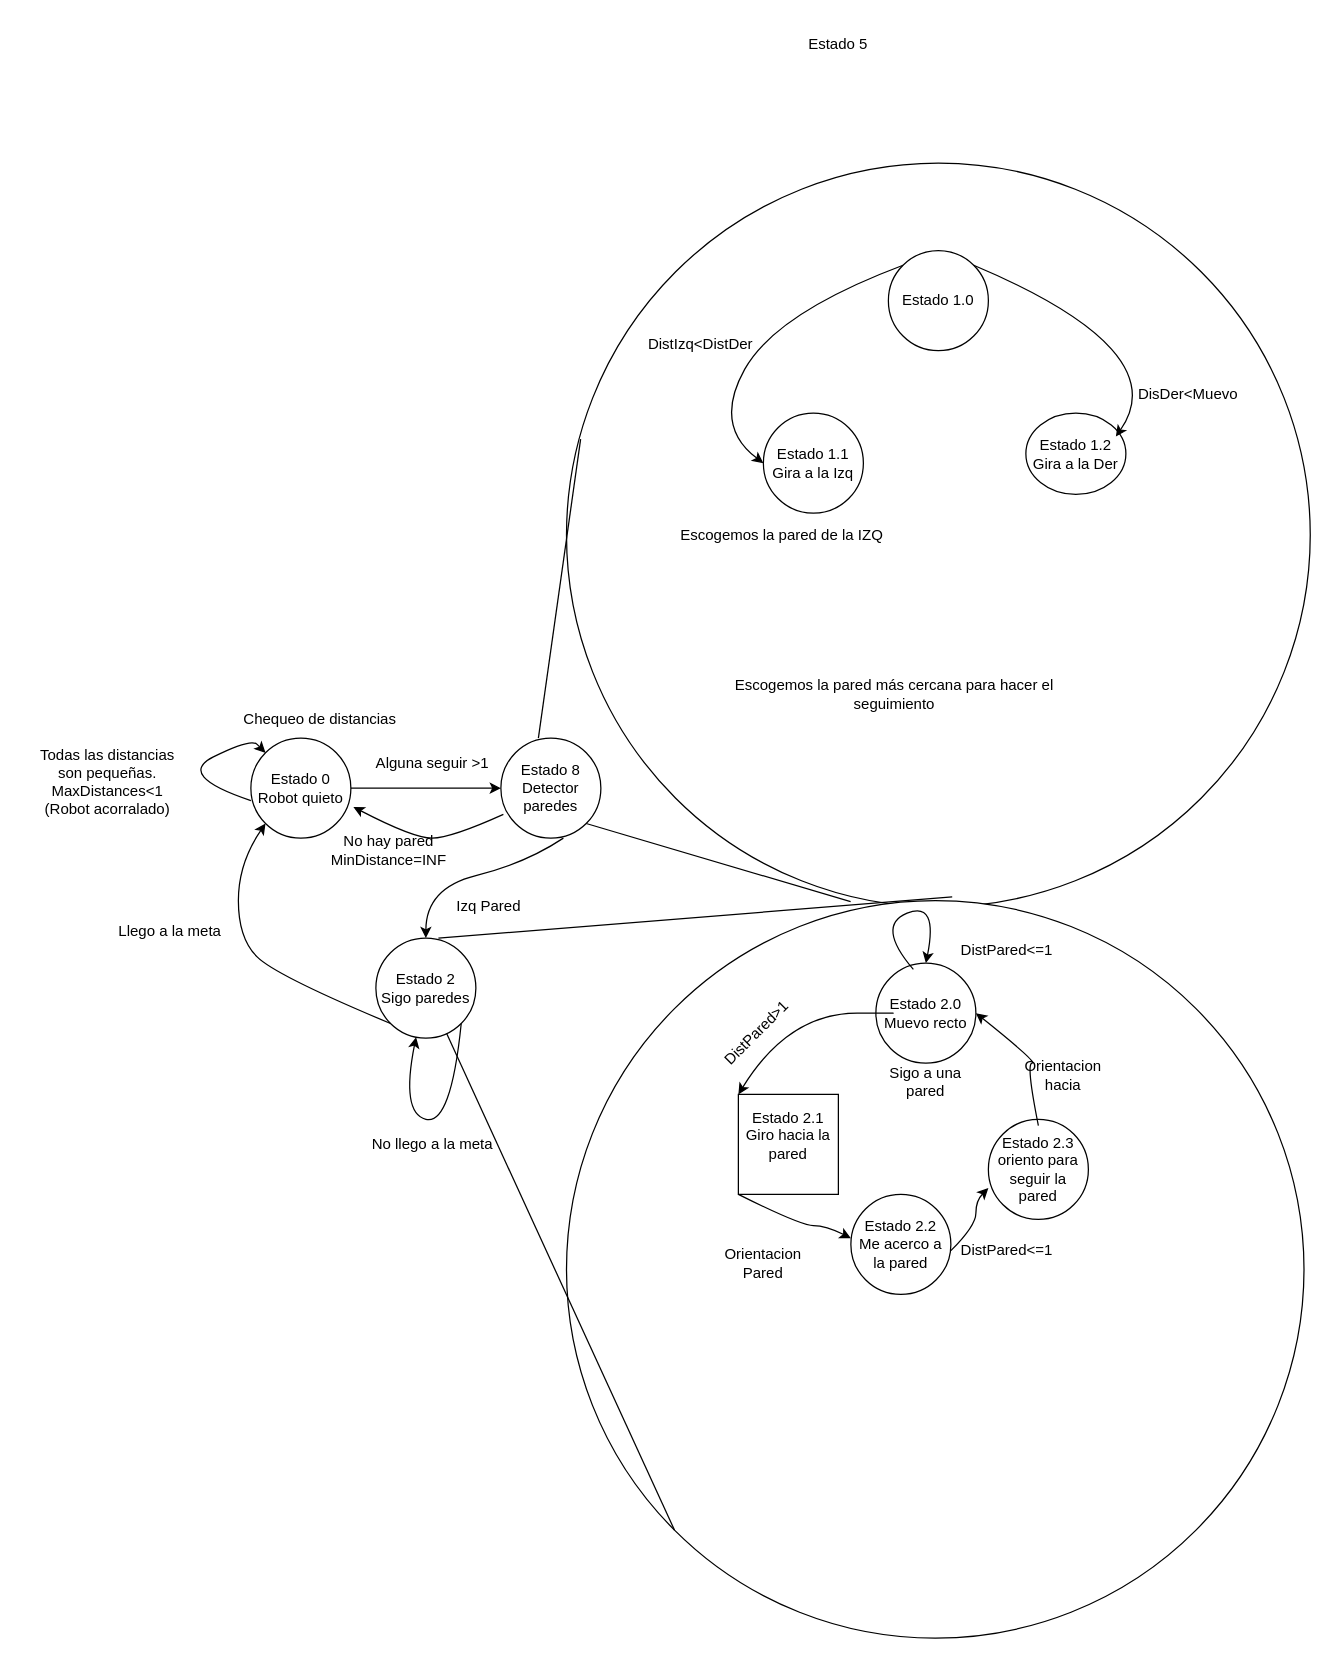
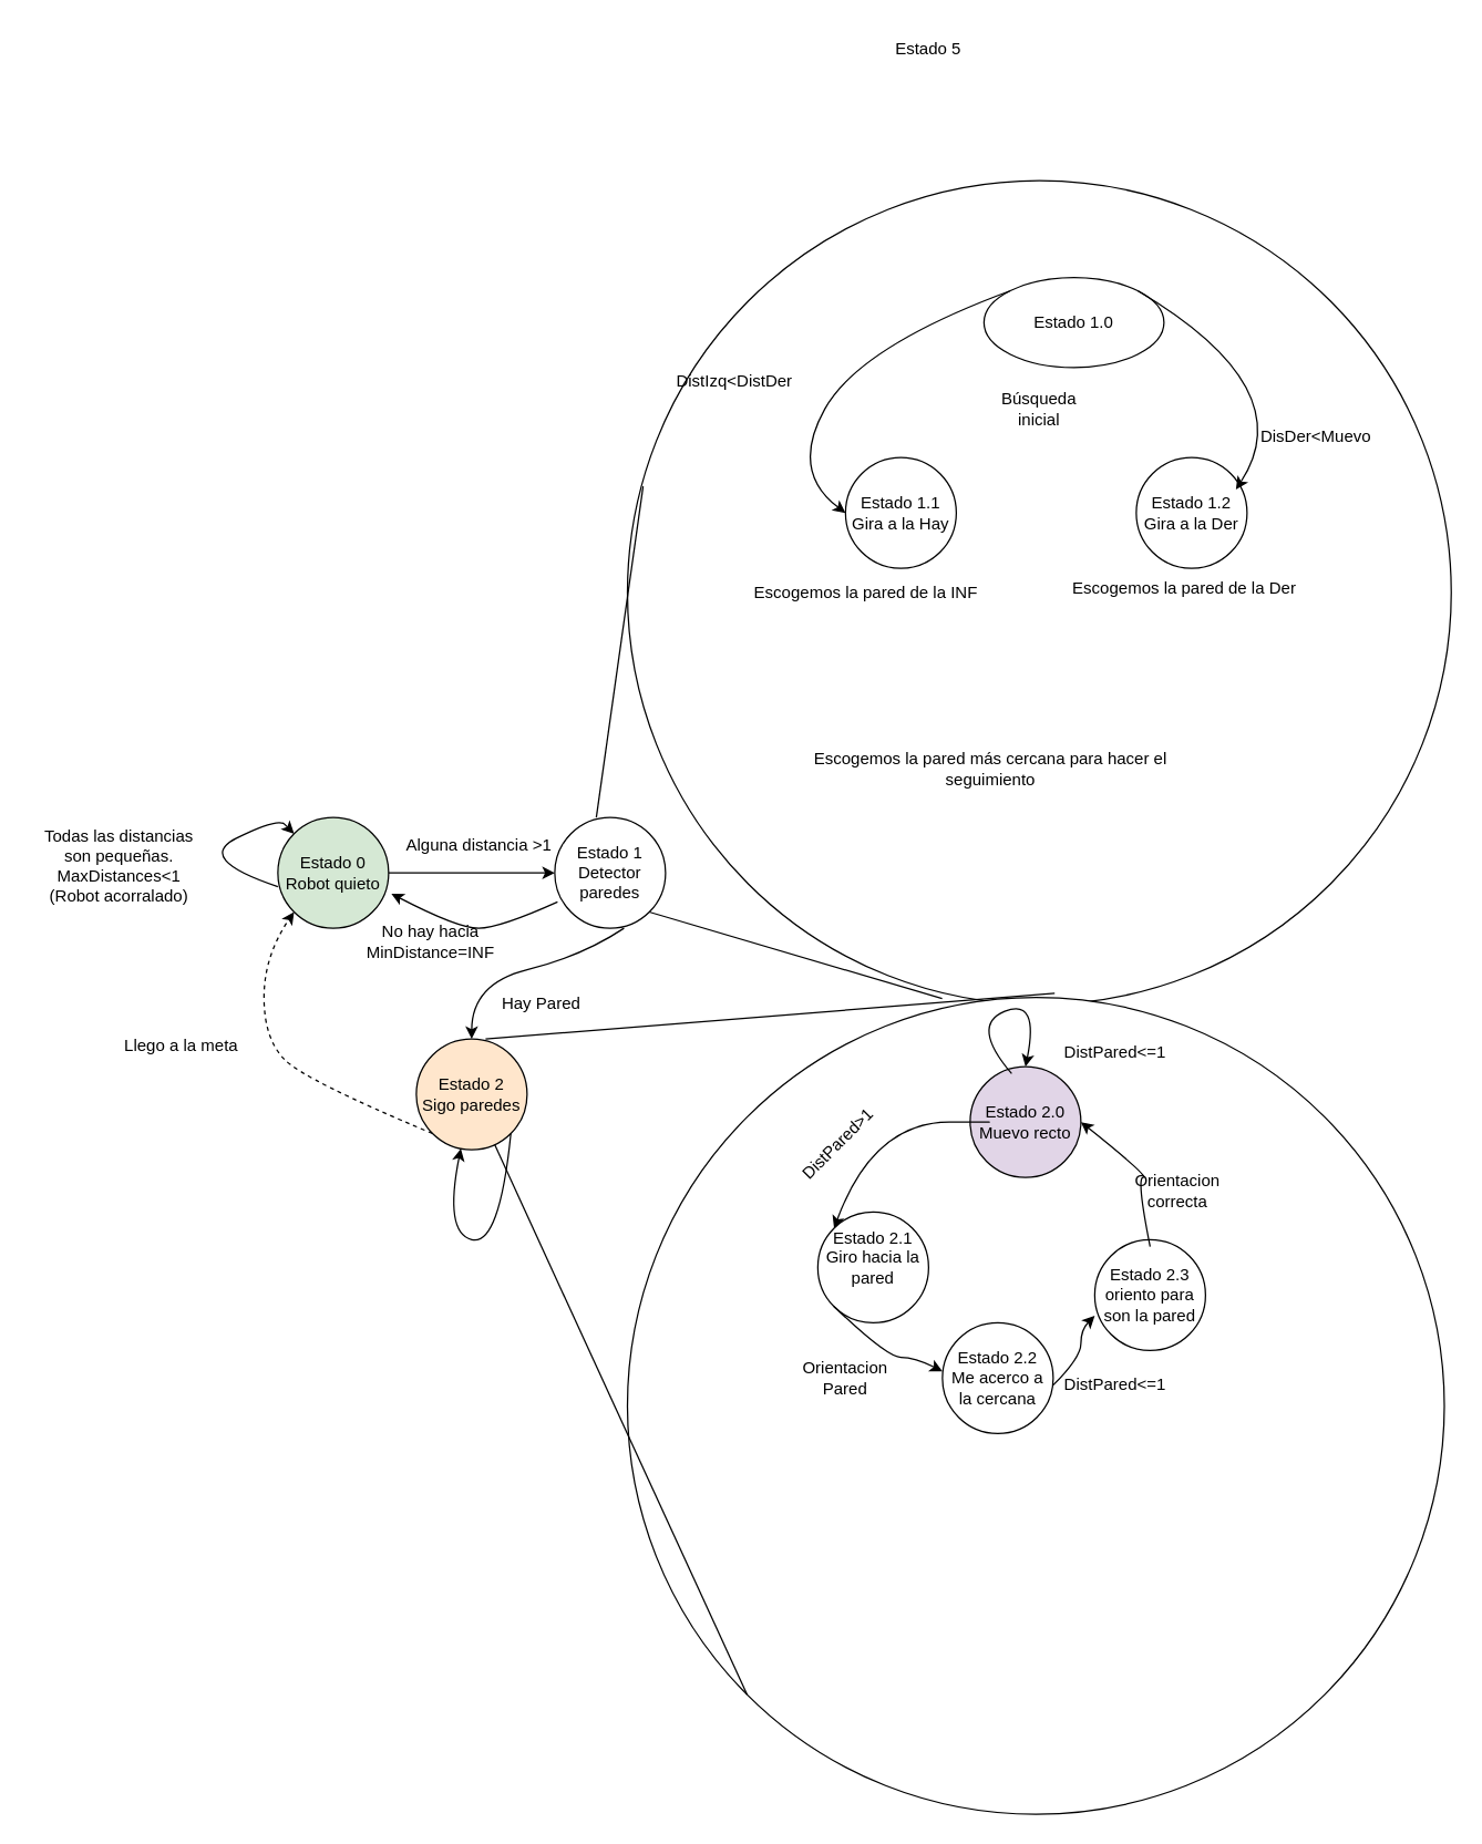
- <mxCell id="21" value="Estado 1.0" style="ellipse;whiteSpace=wrap;html=1;aspect=fixed;" parent="1" vertex="1"><mxGeometry x="710" y="200" width="80" height="80" as="geometry" /></mxCell>
+ <mxCell id="21" value="Estado 1.0" style="ellipse;whiteSpace=wrap;html=1;aspect=fixed;" parent="1" vertex="1"><mxGeometry x="710" y="200" width="130" height="65" as="geometry" /></mxCell>
- <mxCell id="31" value="DistIzq&amp;lt;DistDer" style="text;html=1;align=center;verticalAlign=middle;whiteSpace=wrap;rounded=0;" parent="1" vertex="1"><mxGeometry x="530" y="260" width="60" height="30" as="geometry" /></mxCell>
+ <mxCell id="31" value="DistIzq&amp;lt;DistDer" style="text;html=1;align=center;verticalAlign=middle;whiteSpace=wrap;rounded=0;" parent="1" vertex="1"><mxGeometry x="500" y="260" width="60" height="30" as="geometry" /></mxCell>
+ <mxCell id="26" value="Búsqueda inicial" style="text;html=1;align=center;verticalAlign=middle;whiteSpace=wrap;rounded=0;" parent="1" vertex="1"><mxGeometry x="720" y="280" width="60" height="30" as="geometry" /></mxCell>
- <mxCell id="28" value="&lt;div&gt;Estado 1.2&lt;/div&gt;&lt;div&gt;Gira a la Der&lt;br&gt;&lt;/div&gt;" style="ellipse;whiteSpace=wrap;html=1;aspect=fixed;" parent="1" vertex="1"><mxGeometry x="820" y="330" width="80" height="65" as="geometry" /></mxCell>
+ <mxCell id="28" value="&lt;div&gt;Estado 1.2&lt;/div&gt;&lt;div&gt;Gira a la Der&lt;br&gt;&lt;/div&gt;" style="ellipse;whiteSpace=wrap;html=1;aspect=fixed;" parent="1" vertex="1"><mxGeometry x="820" y="330" width="80" height="80" as="geometry" /></mxCell>
- <mxCell id="27" value="&lt;div&gt;Estado 1.1&lt;/div&gt;&lt;div&gt;Gira a la Izq&lt;br&gt;&lt;/div&gt;" style="ellipse;whiteSpace=wrap;html=1;aspect=fixed;" parent="1" vertex="1"><mxGeometry x="610" y="330" width="80" height="80" as="geometry" /></mxCell>
+ <mxCell id="27" value="&lt;div&gt;Estado 1.1&lt;/div&gt;&lt;div&gt;Gira a la Hay&lt;br&gt;&lt;/div&gt;" style="ellipse;whiteSpace=wrap;html=1;aspect=fixed;" parent="1" vertex="1"><mxGeometry x="610" y="330" width="80" height="80" as="geometry" /></mxCell>
+ <mxCell id="35" value="Escogemos la pared de la Der" style="text;html=1;align=center;verticalAlign=middle;whiteSpace=wrap;rounded=0;" vertex="1" parent="1"><mxGeometry x="770" y="410" width="170" height="30" as="geometry" /></mxCell>
- <mxCell id="34" value="Escogemos la pared de la IZQ" style="text;html=1;align=center;verticalAlign=middle;whiteSpace=wrap;rounded=0;" vertex="1" parent="1"><mxGeometry x="540" y="413" width="170" height="30" as="geometry" /></mxCell>
+ <mxCell id="34" value="Escogemos la pared de la INF" style="text;html=1;align=center;verticalAlign=middle;whiteSpace=wrap;rounded=0;" vertex="1" parent="1"><mxGeometry x="540" y="413" width="170" height="30" as="geometry" /></mxCell>
- <mxCell id="17" value="Chequeo de distancias" style="text;html=1;align=center;verticalAlign=middle;resizable=0;points=[];autosize=1;strokeColor=none;fillColor=none;" parent="1" vertex="1"><mxGeometry x="180" y="560" width="150" height="30" as="geometry" /></mxCell>
- <mxCell id="8" value="Alguna seguir &amp;gt;1" style="text;html=1;align=center;verticalAlign=middle;resizable=0;points=[];autosize=1;strokeColor=none;fillColor=none;" parent="1" vertex="1"><mxGeometry x="280" y="595" width="130" height="30" as="geometry" /></mxCell>
+ <mxCell id="8" value="Alguna distancia &amp;gt;1" style="text;html=1;align=center;verticalAlign=middle;resizable=0;points=[];autosize=1;strokeColor=none;fillColor=none;" parent="1" vertex="1"><mxGeometry x="280" y="595" width="130" height="30" as="geometry" /></mxCell>
- <mxCell id="2" value="&lt;div&gt;Estado 0&lt;/div&gt;&lt;div&gt;Robot quieto&lt;br&gt;&lt;/div&gt;" style="ellipse;whiteSpace=wrap;html=1;aspect=fixed;" parent="1" vertex="1"><mxGeometry x="200" y="590" width="80" height="80" as="geometry" /></mxCell>
+ <mxCell id="2" value="&lt;div&gt;Estado 0&lt;/div&gt;&lt;div&gt;Robot quieto&lt;br&gt;&lt;/div&gt;" style="ellipse;whiteSpace=wrap;html=1;aspect=fixed;fillColor=#d5e8d4;" parent="1" vertex="1"><mxGeometry x="200" y="590" width="80" height="80" as="geometry" /></mxCell>
- <mxCell id="3" value="&lt;div&gt;Estado 8&lt;/div&gt;&lt;div&gt;Detector &lt;br&gt;&lt;/div&gt;&lt;div&gt;paredes&lt;br&gt;&lt;/div&gt;" style="ellipse;whiteSpace=wrap;html=1;aspect=fixed;" parent="1" vertex="1"><mxGeometry x="400" y="590" width="80" height="80" as="geometry" /></mxCell>
+ <mxCell id="3" value="&lt;div&gt;Estado 1&lt;/div&gt;&lt;div&gt;Detector &lt;br&gt;&lt;/div&gt;&lt;div&gt;paredes&lt;br&gt;&lt;/div&gt;" style="ellipse;whiteSpace=wrap;html=1;aspect=fixed;" parent="1" vertex="1"><mxGeometry x="400" y="590" width="80" height="80" as="geometry" /></mxCell>
- <mxCell id="10" value="&lt;div&gt;No hay pared &lt;br&gt;&lt;/div&gt;&lt;div&gt;MinDistance=INF&lt;br&gt;&lt;/div&gt;" style="text;html=1;align=center;verticalAlign=middle;resizable=0;points=[];autosize=1;strokeColor=none;fillColor=none;" parent="1" vertex="1"><mxGeometry x="250" y="660" width="120" height="40" as="geometry" /></mxCell>
+ <mxCell id="10" value="&lt;div&gt;No hay hacia &lt;br&gt;&lt;/div&gt;&lt;div&gt;MinDistance=INF&lt;br&gt;&lt;/div&gt;" style="text;html=1;align=center;verticalAlign=middle;resizable=0;points=[];autosize=1;strokeColor=none;fillColor=none;" parent="1" vertex="1"><mxGeometry x="250" y="660" width="120" height="40" as="geometry" /></mxCell>
- <mxCell id="12" value="Izq Pared" style="text;html=1;align=center;verticalAlign=middle;resizable=0;points=[];autosize=1;strokeColor=none;fillColor=none;" parent="1" vertex="1"><mxGeometry x="350" y="710" width="80" height="30" as="geometry" /></mxCell>
+ <mxCell id="12" value="Hay Pared" style="text;html=1;align=center;verticalAlign=middle;resizable=0;points=[];autosize=1;strokeColor=none;fillColor=none;" parent="1" vertex="1"><mxGeometry x="350" y="710" width="80" height="30" as="geometry" /></mxCell>
- <mxCell id="14" value="Llego a la meta" style="text;html=1;align=center;verticalAlign=middle;resizable=0;points=[];autosize=1;strokeColor=none;fillColor=none;" parent="1" vertex="1"><mxGeometry x="80" y="730" width="110" height="30" as="geometry" /></mxCell>
+ <mxCell id="14" value="Llego a la meta" style="text;html=1;align=center;verticalAlign=middle;resizable=0;points=[];autosize=1;strokeColor=none;fillColor=none;" parent="1" vertex="1"><mxGeometry x="75" y="740" width="110" height="30" as="geometry" /></mxCell>
- <mxCell id="13" value="" style="curved=1;endArrow=classic;html=1;rounded=0;entryX=0;entryY=1;entryDx=0;entryDy=0;exitX=0;exitY=1;exitDx=0;exitDy=0;" parent="1" source="4" target="2" edge="1"><mxGeometry width="50" height="50" relative="1" as="geometry"><mxPoint x="330" y="840" as="sourcePoint" /><mxPoint x="380" y="790" as="targetPoint" /><Array as="points"><mxPoint x="220" y="780" /><mxPoint x="190" y="750" /><mxPoint x="190" y="690" /></Array></mxGeometry></mxCell>
+ <mxCell id="13" value="" style="curved=1;endArrow=classic;html=1;rounded=0;entryX=0;entryY=1;entryDx=0;entryDy=0;exitX=0;exitY=1;exitDx=0;exitDy=0;dashed=1;" parent="1" source="4" target="2" edge="1"><mxGeometry width="50" height="50" relative="1" as="geometry"><mxPoint x="330" y="840" as="sourcePoint" /><mxPoint x="380" y="790" as="targetPoint" /><Array as="points"><mxPoint x="220" y="780" /><mxPoint x="190" y="750" /><mxPoint x="190" y="690" /></Array></mxGeometry></mxCell>
- <mxCell id="4" value="&lt;div&gt;Estado 2&lt;/div&gt;&lt;div&gt;Sigo paredes&lt;br&gt;&lt;/div&gt;" style="ellipse;whiteSpace=wrap;html=1;aspect=fixed;" parent="1" vertex="1"><mxGeometry x="300" y="750" width="80" height="80" as="geometry" /></mxCell>
+ <mxCell id="4" value="&lt;div&gt;Estado 2&lt;/div&gt;&lt;div&gt;Sigo paredes&lt;br&gt;&lt;/div&gt;" style="ellipse;whiteSpace=wrap;html=1;aspect=fixed;fillColor=#ffe6cc;" parent="1" vertex="1"><mxGeometry x="300" y="750" width="80" height="80" as="geometry" /></mxCell>
- <mxCell id="25" value="&lt;div&gt;Estado 2.0&lt;/div&gt;Muevo recto" style="ellipse;whiteSpace=wrap;html=1;aspect=fixed;" parent="1" vertex="1"><mxGeometry x="700" y="770" width="80" height="80" as="geometry" /></mxCell>
+ <mxCell id="25" value="&lt;div&gt;Estado 2.0&lt;/div&gt;Muevo recto" style="ellipse;whiteSpace=wrap;html=1;aspect=fixed;fillColor=#e1d5e7;" parent="1" vertex="1"><mxGeometry x="700" y="770" width="80" height="80" as="geometry" /></mxCell>
- <mxCell id="48" value="Orientacion hacia" style="text;html=1;align=center;verticalAlign=middle;whiteSpace=wrap;rounded=0;" vertex="1" parent="1"><mxGeometry x="820" y="845" width="60" height="30" as="geometry" /></mxCell>
+ <mxCell id="48" value="Orientacion correcta" style="text;html=1;align=center;verticalAlign=middle;whiteSpace=wrap;rounded=0;" vertex="1" parent="1"><mxGeometry x="820" y="845" width="60" height="30" as="geometry" /></mxCell>
- <mxCell id="36" value="Sigo a una pared" style="text;html=1;align=center;verticalAlign=middle;whiteSpace=wrap;rounded=0;" vertex="1" parent="1"><mxGeometry x="710" y="850" width="60" height="30" as="geometry" /></mxCell>
- <mxCell id="16" value="No llego a la meta" style="text;html=1;align=center;verticalAlign=middle;resizable=0;points=[];autosize=1;strokeColor=none;fillColor=none;" parent="1" vertex="1"><mxGeometry x="285" y="900" width="120" height="30" as="geometry" /></mxCell>
- <mxCell id="37" value="&lt;div&gt;Estado 2.1&lt;/div&gt;&lt;div&gt;Giro hacia la pared&lt;/div&gt;&lt;div&gt;&lt;br&gt;&lt;/div&gt;" style="whiteSpace=wrap;html=1;aspect=fixed;rounded=0;" vertex="1" parent="1"><mxGeometry x="590" y="875" width="80" height="80" as="geometry" /></mxCell>
+ <mxCell id="37" value="&lt;div&gt;Estado 2.1&lt;/div&gt;&lt;div&gt;Giro hacia la pared&lt;/div&gt;&lt;div&gt;&lt;br&gt;&lt;/div&gt;" style="ellipse;whiteSpace=wrap;html=1;aspect=fixed;" vertex="1" parent="1"><mxGeometry x="590" y="875" width="80" height="80" as="geometry" /></mxCell>
- <mxCell id="45" value="&lt;div&gt;&lt;span style=&quot;white-space: pre;&quot;&gt;&lt;/span&gt;Estado 2.3&lt;/div&gt;&lt;div&gt;oriento para seguir la pared&lt;br&gt;&lt;/div&gt;" style="ellipse;whiteSpace=wrap;html=1;aspect=fixed;" vertex="1" parent="1"><mxGeometry x="790" y="895" width="80" height="80" as="geometry" /></mxCell>
+ <mxCell id="45" value="&lt;div&gt;&lt;span style=&quot;white-space: pre;&quot;&gt;&lt;/span&gt;Estado 2.3&lt;/div&gt;&lt;div&gt;oriento para son la pared&lt;br&gt;&lt;/div&gt;" style="ellipse;whiteSpace=wrap;html=1;aspect=fixed;" vertex="1" parent="1"><mxGeometry x="790" y="895" width="80" height="80" as="geometry" /></mxCell>
- <mxCell id="39" value="&lt;div&gt;Estado 2.2&lt;/div&gt;&lt;div&gt;Me acerco a la pared&lt;br&gt;&lt;/div&gt;" style="ellipse;whiteSpace=wrap;html=1;aspect=fixed;" vertex="1" parent="1"><mxGeometry x="680" y="955" width="80" height="80" as="geometry" /></mxCell>
+ <mxCell id="39" value="&lt;div&gt;Estado 2.2&lt;/div&gt;&lt;div&gt;Me acerco a la cercana&lt;br&gt;&lt;/div&gt;" style="ellipse;whiteSpace=wrap;html=1;aspect=fixed;" vertex="1" parent="1"><mxGeometry x="680" y="955" width="80" height="80" as="geometry" /></mxCell>
- <mxCell id="42" value="Orientacion Pared" style="text;html=1;align=center;verticalAlign=middle;whiteSpace=wrap;rounded=0;" vertex="1" parent="1"><mxGeometry x="580" y="995" width="60" height="30" as="geometry" /></mxCell>
+ <mxCell id="42" value="Orientacion Pared" style="text;html=1;align=center;verticalAlign=middle;whiteSpace=wrap;rounded=0;" vertex="1" parent="1"><mxGeometry x="580" y="980" width="60" height="30" as="geometry" /></mxCell>
